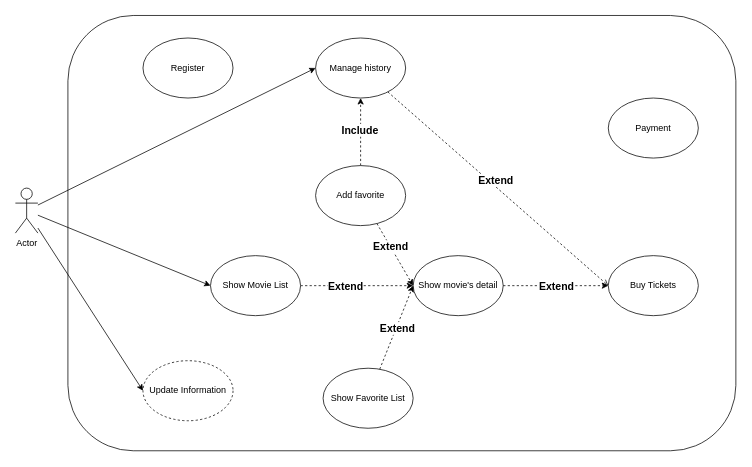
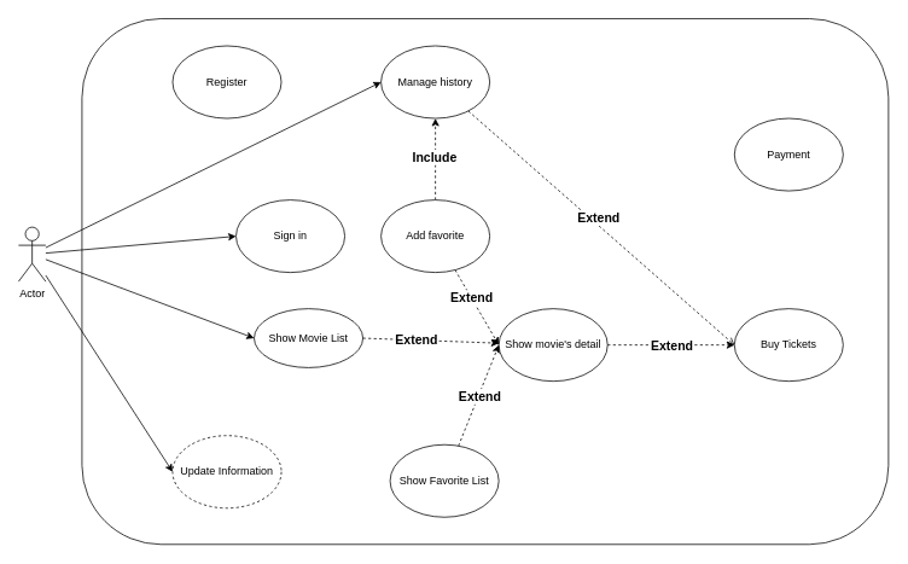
+ <mxCell id="10" value="Sign in" style="ellipse;whiteSpace=wrap;html=1;" vertex="1" parent="1"><mxGeometry x="260" y="220" width="120" height="80" as="geometry" /></mxCell>
+ <mxCell id="3" style="rounded=0;orthogonalLoop=1;jettySize=auto;html=1;entryX=0;entryY=0.5;entryDx=0;entryDy=0;" edge="1" parent="1" source="7" target="10"><mxGeometry relative="1" as="geometry" /></mxCell>
- <mxCell id="13" value="Show Movie List" style="ellipse;whiteSpace=wrap;html=1;" vertex="1" parent="1"><mxGeometry x="280" y="340" width="120" height="80" as="geometry" /></mxCell>
+ <mxCell id="13" value="Show Movie List" style="ellipse;whiteSpace=wrap;html=1;" vertex="1" parent="1"><mxGeometry x="280" y="340" width="120" height="65" as="geometry" /></mxCell>
